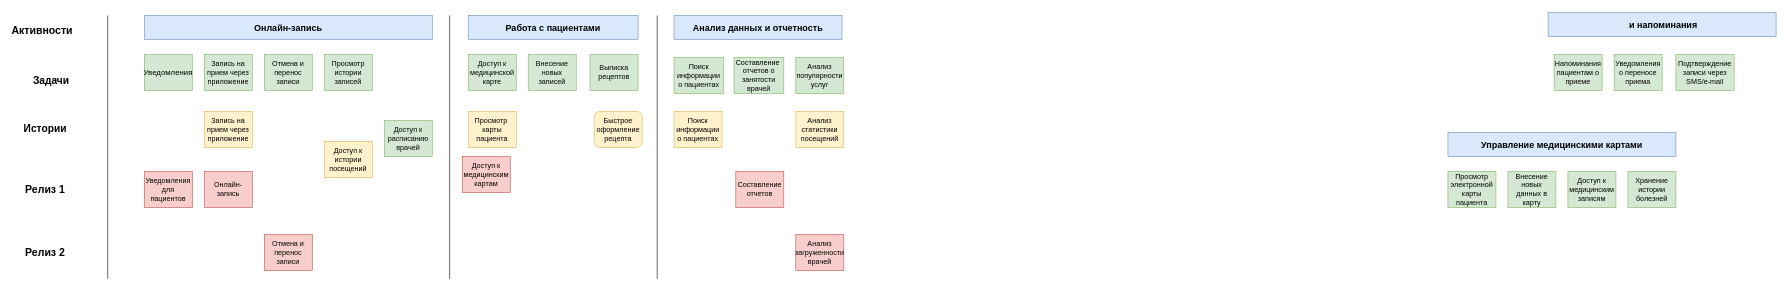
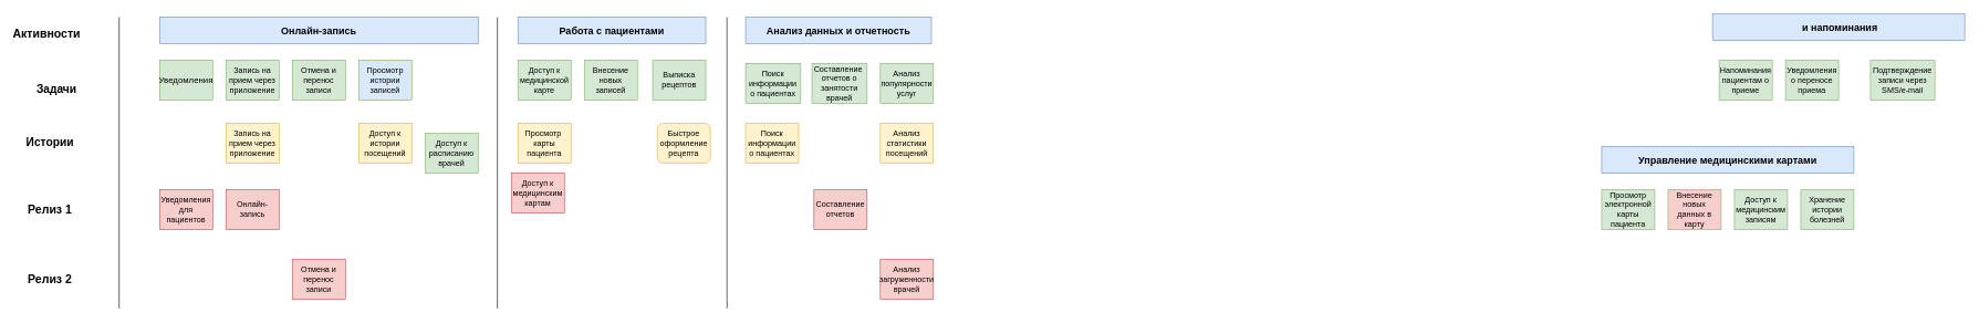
- <mxCell id="8" value="&lt;p data-pm-slice=&quot;1 1 [&amp;quot;list&amp;quot;,{&amp;quot;spread&amp;quot;:false,&amp;quot;start&amp;quot;:311,&amp;quot;end&amp;quot;:444},&amp;quot;regular_list_item&amp;quot;,{&amp;quot;start&amp;quot;:389,&amp;quot;end&amp;quot;:415}]&quot;&gt;Просмотр истории записей&lt;/p&gt;" style="rounded=0;whiteSpace=wrap;html=1;fillColor=#d5e8d4;strokeColor=#82b366;" parent="1" vertex="1"><mxGeometry x="540" y="90" width="80" height="60" as="geometry" /></mxCell>
+ <mxCell id="8" value="&lt;p data-pm-slice=&quot;1 1 [&amp;quot;list&amp;quot;,{&amp;quot;spread&amp;quot;:false,&amp;quot;start&amp;quot;:311,&amp;quot;end&amp;quot;:444},&amp;quot;regular_list_item&amp;quot;,{&amp;quot;start&amp;quot;:389,&amp;quot;end&amp;quot;:415}]&quot;&gt;Просмотр истории записей&lt;/p&gt;" style="rounded=0;whiteSpace=wrap;html=1;fillColor=#dae8fc;strokeColor=#82b366;" parent="1" vertex="1"><mxGeometry x="540" y="90" width="80" height="60" as="geometry" /></mxCell>
- <mxCell id="26" value="Подтверждение записи через SMS/e-mail" style="rounded=0;whiteSpace=wrap;html=1;fillColor=#d5e8d4;strokeColor=#82b366;" parent="1" vertex="1"><mxGeometry x="2793" y="90" width="97" height="60" as="geometry" /></mxCell>
+ <mxCell id="26" value="Подтверждение записи через SMS/e-mail" style="rounded=0;whiteSpace=wrap;html=1;fillColor=#d5e8d4;strokeColor=#82b366;" parent="1" vertex="1"><mxGeometry x="2818" y="90" width="97" height="60" as="geometry" /></mxCell>
- <mxCell id="29" value="&lt;p data-pm-slice=&quot;1 1 [&amp;quot;list&amp;quot;,{&amp;quot;spread&amp;quot;:false,&amp;quot;start&amp;quot;:1257,&amp;quot;end&amp;quot;:1347},&amp;quot;regular_list_item&amp;quot;,{&amp;quot;start&amp;quot;:1319,&amp;quot;end&amp;quot;:1347}]&quot;&gt;Доступ к истории посещений&lt;/p&gt;" style="rounded=0;whiteSpace=wrap;html=1;fillColor=#fff2cc;strokeColor=#d6b656;" parent="1" vertex="1"><mxGeometry x="540" y="235" width="80" height="60" as="geometry" /></mxCell>
+ <mxCell id="29" value="&lt;p data-pm-slice=&quot;1 1 [&amp;quot;list&amp;quot;,{&amp;quot;spread&amp;quot;:false,&amp;quot;start&amp;quot;:1257,&amp;quot;end&amp;quot;:1347},&amp;quot;regular_list_item&amp;quot;,{&amp;quot;start&amp;quot;:1319,&amp;quot;end&amp;quot;:1347}]&quot;&gt;Доступ к истории посещений&lt;/p&gt;" style="rounded=0;whiteSpace=wrap;html=1;fillColor=#fff2cc;strokeColor=#d6b656;" parent="1" vertex="1"><mxGeometry x="540" y="185" width="80" height="60" as="geometry" /></mxCell>
- <mxCell id="23" value="&lt;p data-pm-slice=&quot;1 1 [&amp;quot;list&amp;quot;,{&amp;quot;spread&amp;quot;:false,&amp;quot;start&amp;quot;:311,&amp;quot;end&amp;quot;:444},&amp;quot;regular_list_item&amp;quot;,{&amp;quot;start&amp;quot;:340,&amp;quot;end&amp;quot;:365}]&quot;&gt;Внесение новых данных в карту&lt;/p&gt;" style="rounded=0;whiteSpace=wrap;html=1;fillColor=#d5e8d4;strokeColor=#82b366;" parent="1" vertex="1"><mxGeometry x="2513" y="285" width="80" height="60" as="geometry" /></mxCell>
+ <mxCell id="23" value="&lt;p data-pm-slice=&quot;1 1 [&amp;quot;list&amp;quot;,{&amp;quot;spread&amp;quot;:false,&amp;quot;start&amp;quot;:311,&amp;quot;end&amp;quot;:444},&amp;quot;regular_list_item&amp;quot;,{&amp;quot;start&amp;quot;:340,&amp;quot;end&amp;quot;:365}]&quot;&gt;Внесение новых данных в карту&lt;/p&gt;" style="rounded=0;whiteSpace=wrap;html=1;fillColor=#f8cecc;strokeColor=#82b366;" parent="1" vertex="1"><mxGeometry x="2513" y="285" width="80" height="60" as="geometry" /></mxCell>
